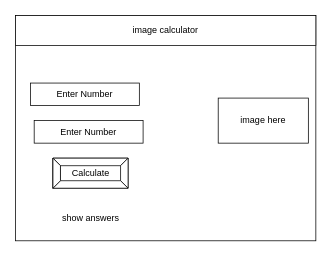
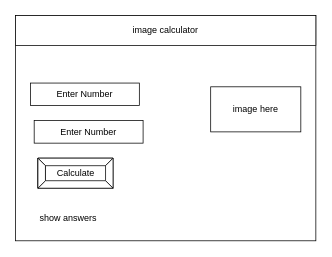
- <mxCell id="5" value="image here" style="whiteSpace=wrap;html=1;" vertex="1" parent="1"><mxGeometry x="290" y="130" width="120" height="60" as="geometry" /></mxCell>
+ <mxCell id="5" value="image here" style="whiteSpace=wrap;html=1;" vertex="1" parent="1"><mxGeometry x="280" y="115" width="120" height="60" as="geometry" /></mxCell>
- <mxCell id="4" value="Calculate" style="labelPosition=center;verticalLabelPosition=middle;align=center;html=1;shape=mxgraph.basic.button;dx=10;" parent="1" vertex="1"><mxGeometry x="70" y="210" width="100" height="40" as="geometry" /></mxCell>
+ <mxCell id="4" value="Calculate" style="labelPosition=center;verticalLabelPosition=middle;align=center;html=1;shape=mxgraph.basic.button;dx=10;" parent="1" vertex="1"><mxGeometry x="50" y="210" width="100" height="40" as="geometry" /></mxCell>
- <mxCell id="8" value="show answers" style="text;html=1;resizable=0;autosize=1;align=center;verticalAlign=middle;points=[];fillColor=none;strokeColor=none;rounded=0;" vertex="1" parent="1"><mxGeometry x="75" y="280" width="90" height="20" as="geometry" /></mxCell>
+ <mxCell id="8" value="show answers" style="text;html=1;resizable=0;autosize=1;align=center;verticalAlign=middle;points=[];fillColor=none;strokeColor=none;rounded=0;" vertex="1" parent="1"><mxGeometry x="45" y="280" width="90" height="20" as="geometry" /></mxCell>
